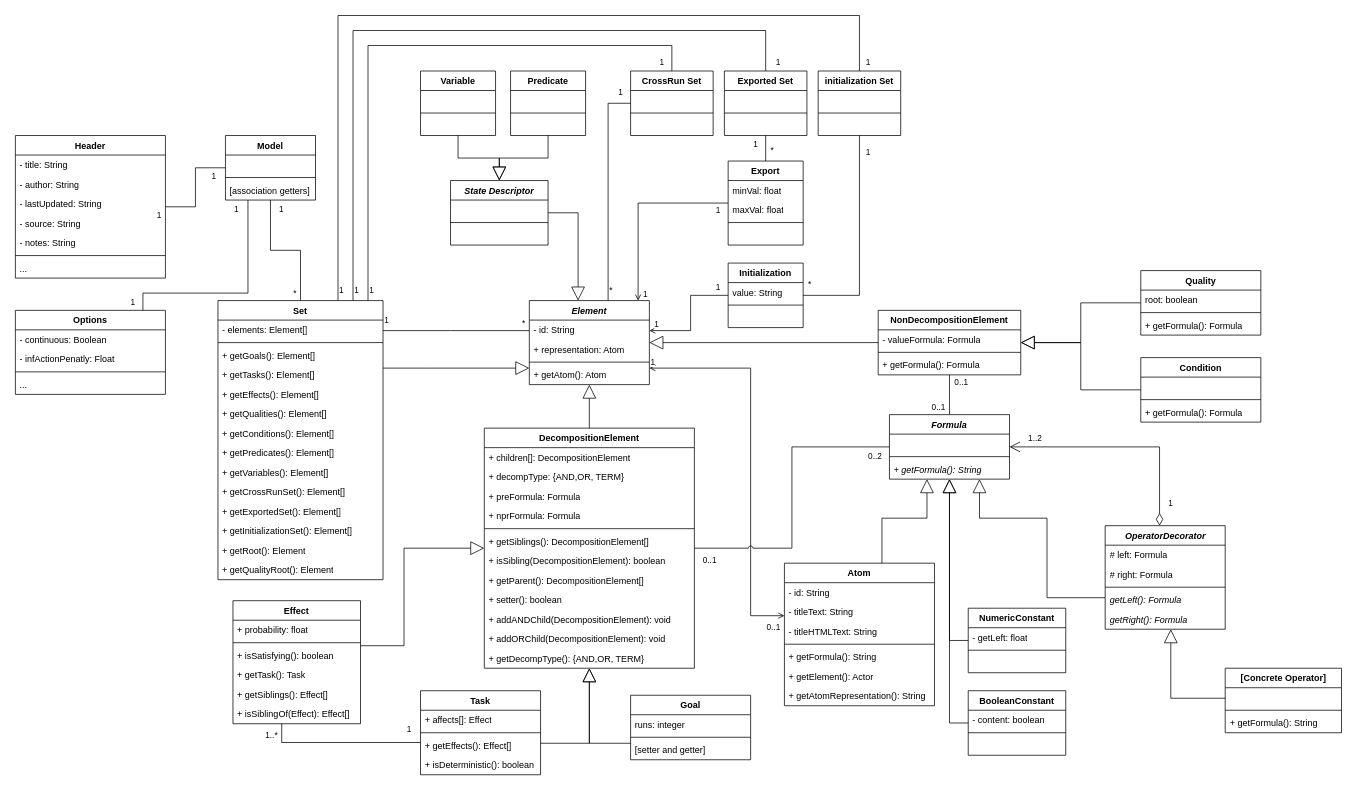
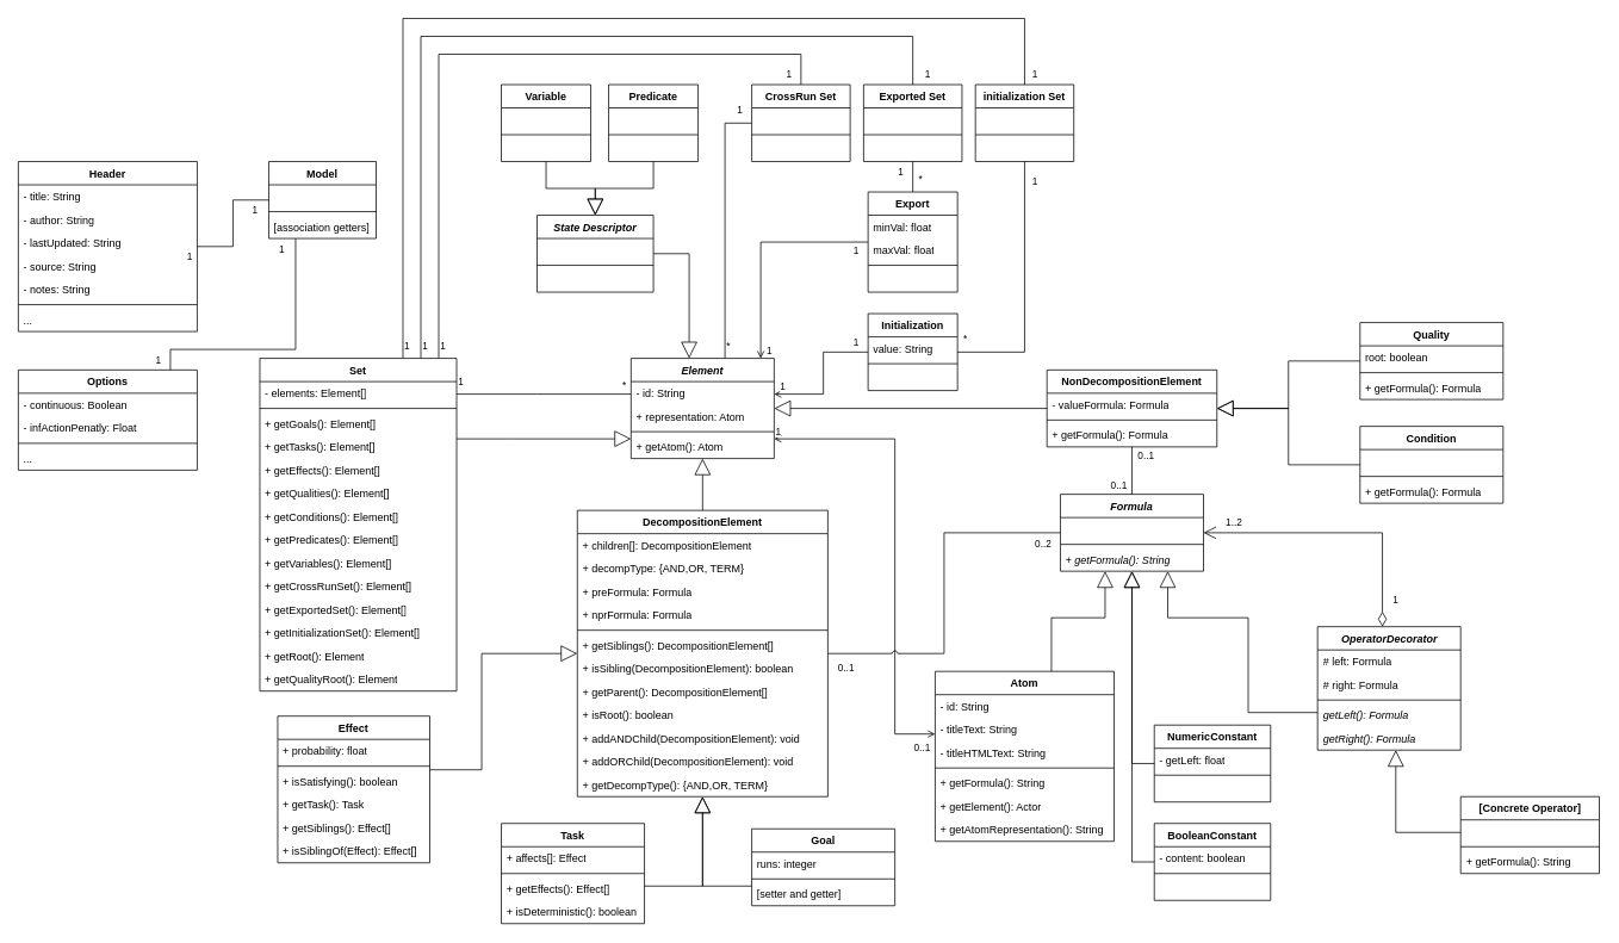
- <mxCell id="114" value="" style="endArrow=none;html=1;edgeStyle=orthogonalEdgeStyle;rounded=0;" parent="1" source="110" target="86" edge="1"><mxGeometry relative="1" as="geometry"><mxPoint x="370" y="636" as="sourcePoint" /><mxPoint x="590" y="750" as="targetPoint" /></mxGeometry></mxCell>
- <mxCell id="115" value="1" style="edgeLabel;resizable=0;html=1;align=left;verticalAlign=bottom;" parent="114" connectable="0" vertex="1"><mxGeometry x="-1" relative="1" as="geometry"><mxPoint x="10" y="20" as="offset" /></mxGeometry></mxCell>
- <mxCell id="116" value="*" style="edgeLabel;resizable=0;html=1;align=right;verticalAlign=bottom;" parent="114" connectable="0" vertex="1"><mxGeometry x="1" relative="1" as="geometry"><mxPoint x="-5" y="-2" as="offset" /></mxGeometry></mxCell>
- <mxCell id="11" value="+ setter(): boolean" style="text;strokeColor=none;fillColor=none;align=left;verticalAlign=top;spacingLeft=4;spacingRight=4;overflow=hidden;rotatable=0;points=[[0,0.5],[1,0.5]];portConstraint=eastwest;whiteSpace=wrap;html=1;" parent="2" vertex="1"><mxGeometry y="216" width="280" height="26" as="geometry" /></mxCell>
+ <mxCell id="11" value="+ isRoot(): boolean" style="text;strokeColor=none;fillColor=none;align=left;verticalAlign=top;spacingLeft=4;spacingRight=4;overflow=hidden;rotatable=0;points=[[0,0.5],[1,0.5]];portConstraint=eastwest;whiteSpace=wrap;html=1;" parent="2" vertex="1"><mxGeometry y="216" width="280" height="26" as="geometry" /></mxCell>
- <mxCell id="49" value="" style="endArrow=none;html=1;edgeStyle=orthogonalEdgeStyle;rounded=0;" parent="1" source="19" target="37" edge="1"><mxGeometry relative="1" as="geometry"><mxPoint x="960" y="1040" as="sourcePoint" /><mxPoint x="1120" y="1040" as="targetPoint" /><Array as="points"><mxPoint x="375" y="989" /></Array></mxGeometry></mxCell>
- <mxCell id="50" value="1" style="edgeLabel;resizable=0;html=1;align=left;verticalAlign=bottom;" parent="49" connectable="0" vertex="1"><mxGeometry x="-1" relative="1" as="geometry"><mxPoint x="-20" y="-9" as="offset" /></mxGeometry></mxCell>
- <mxCell id="51" value="1..*" style="edgeLabel;resizable=0;html=1;align=right;verticalAlign=bottom;" parent="49" connectable="0" vertex="1"><mxGeometry x="1" relative="1" as="geometry"><mxPoint x="-5" y="24" as="offset" /></mxGeometry></mxCell>
